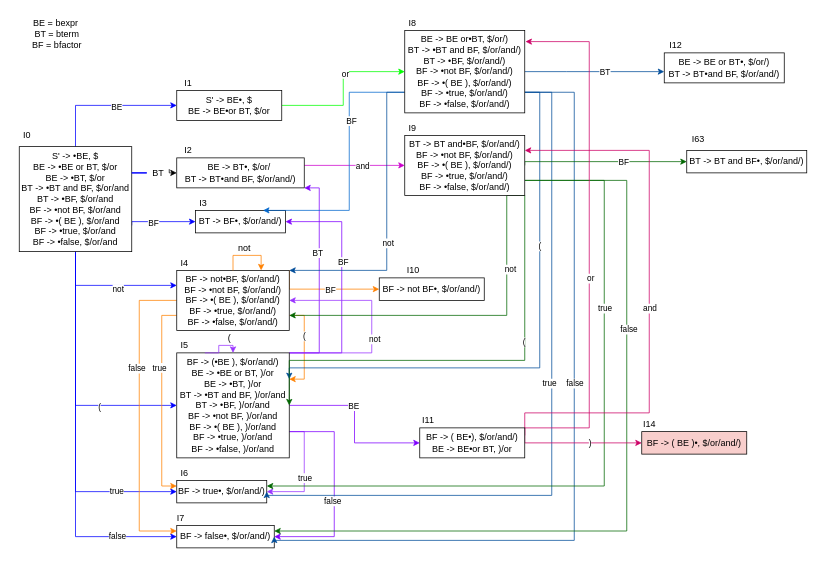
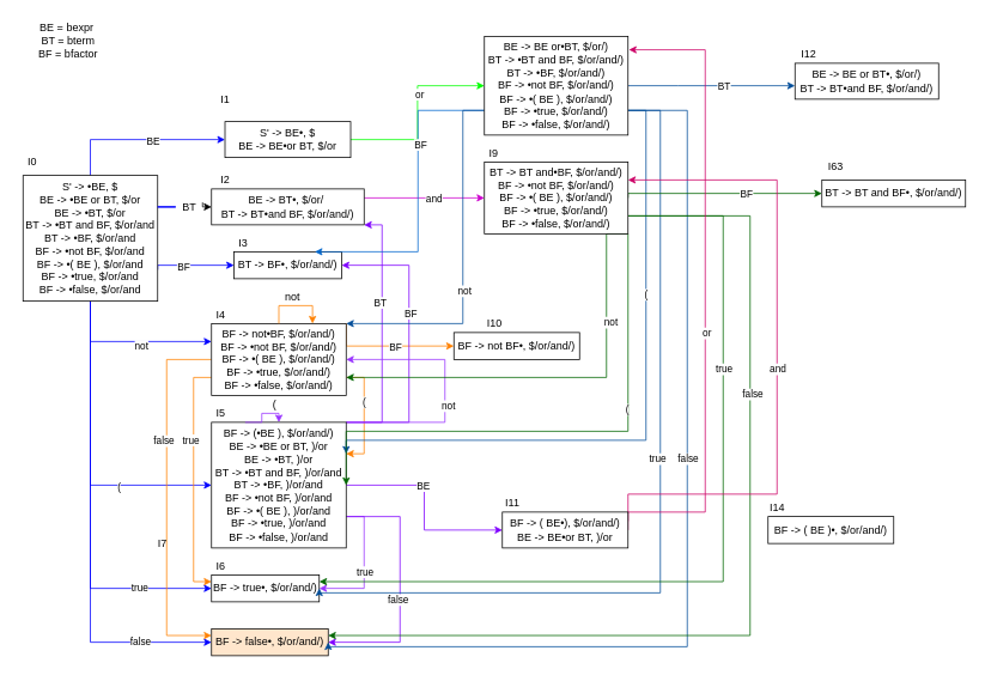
- <mxCell id="71" value="I8" style="text;html=1;align=center;verticalAlign=middle;resizable=0;points=[];autosize=1;strokeColor=none;fillColor=none;" vertex="1" parent="1"><mxGeometry x="534" y="20" width="30" height="20" as="geometry" /></mxCell>
- <mxCell id="20" value="&lt;div&gt;S' -&amp;gt; BE•, $&lt;/div&gt;&lt;div&gt;BE -&amp;gt; BE•or BT, $/or&lt;/div&gt;" style="whiteSpace=wrap;html=1;" vertex="1" parent="1"><mxGeometry x="235" y="120" width="140" height="40" as="geometry" /></mxCell>
+ <mxCell id="20" value="&lt;div&gt;S' -&amp;gt; BE•, $&lt;/div&gt;&lt;div&gt;BE -&amp;gt; BE•or BT, $/or&lt;/div&gt;" style="whiteSpace=wrap;html=1;" vertex="1" parent="1"><mxGeometry x="250" y="135" width="140" height="40" as="geometry" /></mxCell>
- <mxCell id="88" style="edgeStyle=orthogonalEdgeStyle;rounded=0;orthogonalLoop=1;jettySize=auto;html=1;exitX=1;exitY=0.5;exitDx=0;exitDy=0;entryX=0;entryY=0.5;entryDx=0;entryDy=0;strokeColor=#CC0066;" edge="1" parent="1" source="94" target="102"><mxGeometry relative="1" as="geometry" /></mxCell>
- <mxCell id="89" value=")" style="edgeLabel;html=1;align=center;verticalAlign=middle;resizable=0;points=[];" vertex="1" connectable="0" parent="88"><mxGeometry x="0.244" relative="1" as="geometry"><mxPoint x="-11" as="offset" /></mxGeometry></mxCell>
- <mxCell id="102" value="BF -&amp;gt; ( BE )•, $/or/and/)" style="whiteSpace=wrap;html=1;fillColor=#f8cecc;" vertex="1" parent="1"><mxGeometry x="855" y="575" width="140" height="30" as="geometry" /></mxCell>
+ <mxCell id="102" value="BF -&amp;gt; ( BE )•, $/or/and/)" style="whiteSpace=wrap;html=1;" vertex="1" parent="1"><mxGeometry x="855" y="575" width="140" height="30" as="geometry" /></mxCell>
- <mxCell id="57" value="I7" style="text;html=1;align=center;verticalAlign=middle;resizable=0;points=[];autosize=1;strokeColor=none;fillColor=none;" vertex="1" parent="1"><mxGeometry x="225" y="680" width="30" height="20" as="geometry" /></mxCell>
+ <mxCell id="57" value="I7" style="text;html=1;align=center;verticalAlign=middle;resizable=0;points=[];autosize=1;strokeColor=none;fillColor=none;" vertex="1" parent="1"><mxGeometry x="165" y="595" width="30" height="20" as="geometry" /></mxCell>
- <mxCell id="56" value="BF -&amp;gt; false•, $/or/and/)" style="whiteSpace=wrap;html=1;" vertex="1" parent="1"><mxGeometry x="235" y="700" width="130" height="30" as="geometry" /></mxCell>
+ <mxCell id="56" value="BF -&amp;gt; false•, $/or/and/)" style="whiteSpace=wrap;html=1;fillColor=#ffe6cc;" vertex="1" parent="1"><mxGeometry x="235" y="700" width="130" height="30" as="geometry" /></mxCell>
